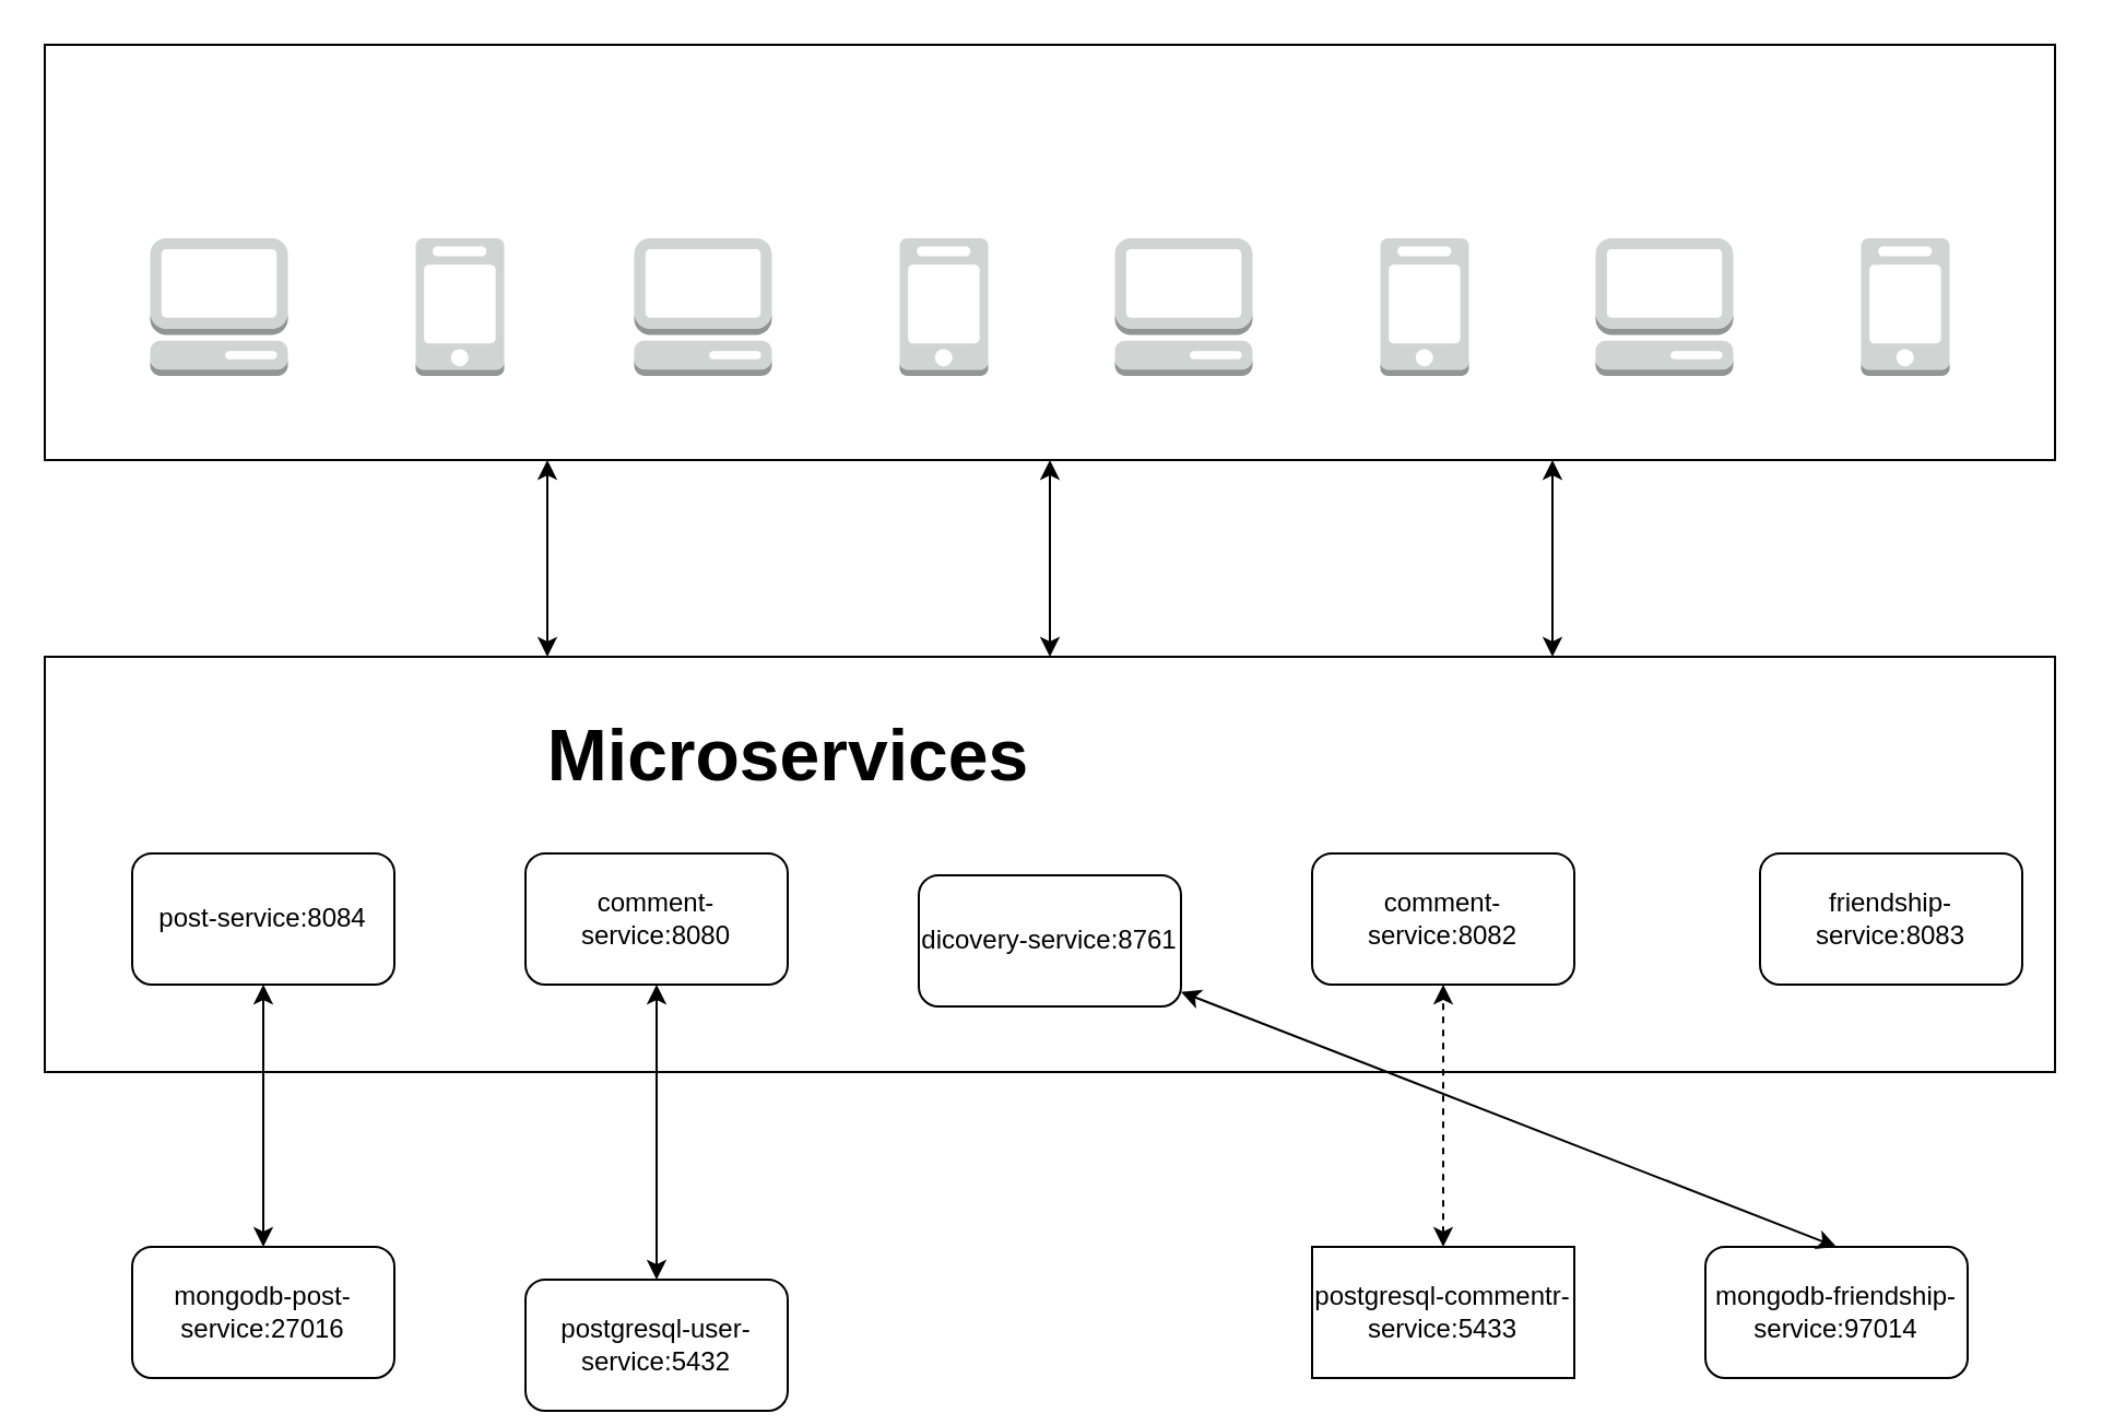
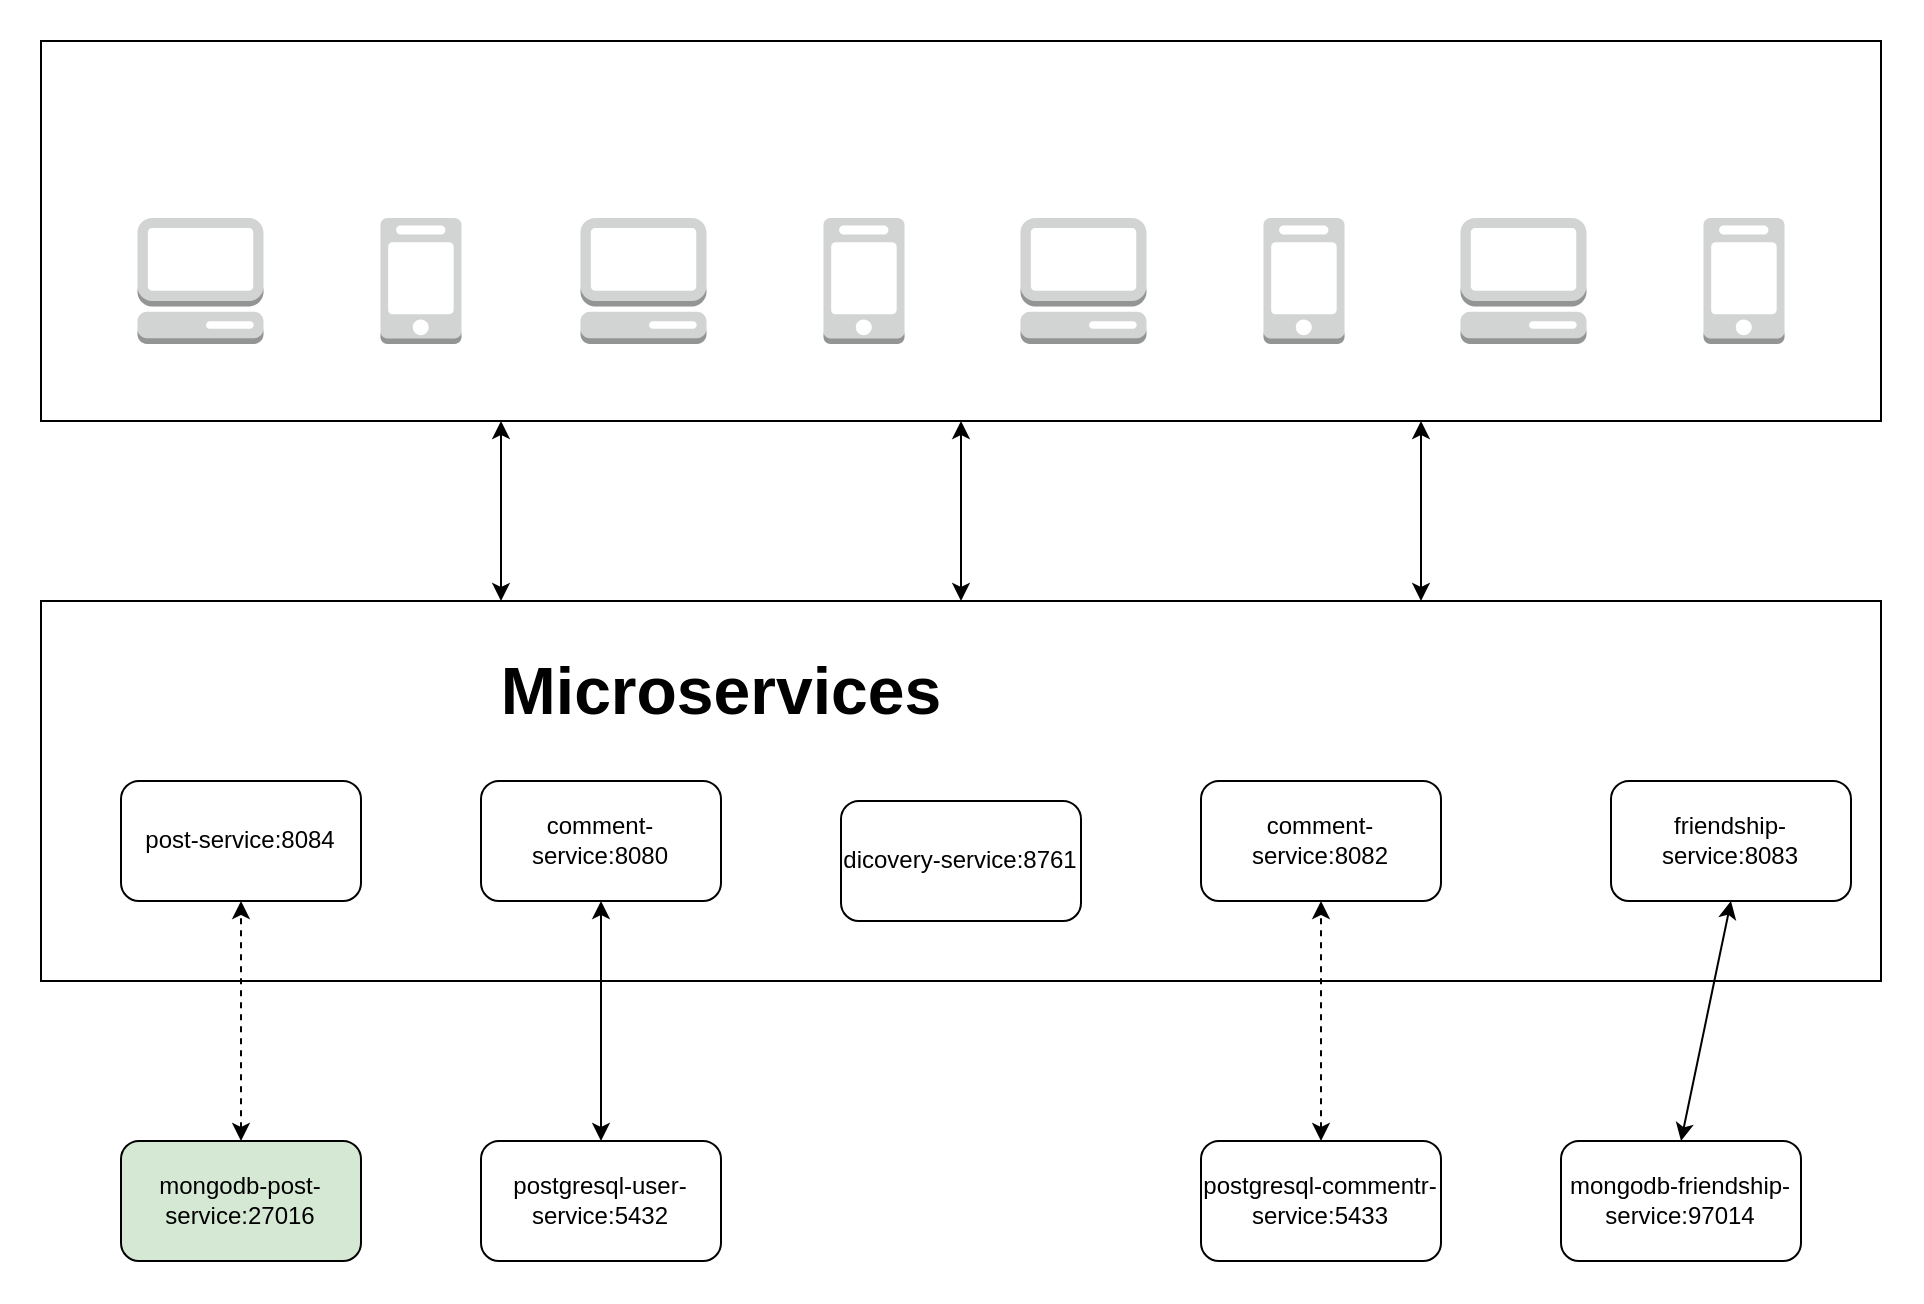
- <mxCell id="13" value="" style="endArrow=classic;startArrow=classic;html=1;rounded=0;entryX=0.5;entryY=1;entryDx=0;entryDy=0;exitX=0.5;exitY=0;exitDx=0;exitDy=0;" edge="1" parent="1" source="10" target="4"><mxGeometry width="50" height="50" relative="1" as="geometry"><mxPoint x="310" y="580" as="sourcePoint" /><mxPoint x="310" y="460" as="targetPoint" /></mxGeometry></mxCell>
+ <mxCell id="13" value="" style="endArrow=classic;startArrow=classic;html=1;rounded=0;entryX=0.5;entryY=1;entryDx=0;entryDy=0;exitX=0.5;exitY=0;exitDx=0;exitDy=0;dashed=1;" edge="1" parent="1" source="10" target="4"><mxGeometry width="50" height="50" relative="1" as="geometry"><mxPoint x="310" y="580" as="sourcePoint" /><mxPoint x="310" y="460" as="targetPoint" /></mxGeometry></mxCell>
- <mxCell id="15" value="" style="endArrow=classic;startArrow=classic;html=1;rounded=0;exitX=0.5;exitY=0;exitDx=0;exitDy=0;" edge="1" parent="1" source="11" target="7"><mxGeometry width="50" height="50" relative="1" as="geometry"><mxPoint x="670" y="580" as="sourcePoint" /><mxPoint x="670" y="460" as="targetPoint" /></mxGeometry></mxCell>
+ <mxCell id="15" value="" style="endArrow=classic;startArrow=classic;html=1;rounded=0;entryX=0.5;entryY=1;entryDx=0;entryDy=0;exitX=0.5;exitY=0;exitDx=0;exitDy=0;" edge="1" parent="1" source="11" target="6"><mxGeometry width="50" height="50" relative="1" as="geometry"><mxPoint x="670" y="580" as="sourcePoint" /><mxPoint x="670" y="460" as="targetPoint" /></mxGeometry></mxCell>
- <mxCell id="10" value="mongodb-post-service:27016" style="rounded=1;whiteSpace=wrap;html=1;" vertex="1" parent="1"><mxGeometry x="60" y="570" width="120" height="60" as="geometry" /></mxCell>
+ <mxCell id="10" value="mongodb-post-service:27016" style="rounded=1;whiteSpace=wrap;html=1;fillColor=#d5e8d4;" vertex="1" parent="1"><mxGeometry x="60" y="570" width="120" height="60" as="geometry" /></mxCell>
- <mxCell id="9" value="postgresql-commentr-service:5433" style="whiteSpace=wrap;html=1;rounded=0;" vertex="1" parent="1"><mxGeometry x="600" y="570" width="120" height="60" as="geometry" /></mxCell>
+ <mxCell id="9" value="postgresql-commentr-service:5433" style="rounded=1;whiteSpace=wrap;html=1;" vertex="1" parent="1"><mxGeometry x="600" y="570" width="120" height="60" as="geometry" /></mxCell>
- <mxCell id="8" value="postgresql-user-service:5432" style="rounded=1;whiteSpace=wrap;html=1;" vertex="1" parent="1"><mxGeometry x="240" y="585" width="120" height="60" as="geometry" /></mxCell>
+ <mxCell id="8" value="postgresql-user-service:5432" style="rounded=1;whiteSpace=wrap;html=1;" vertex="1" parent="1"><mxGeometry x="240" y="570" width="120" height="60" as="geometry" /></mxCell>
